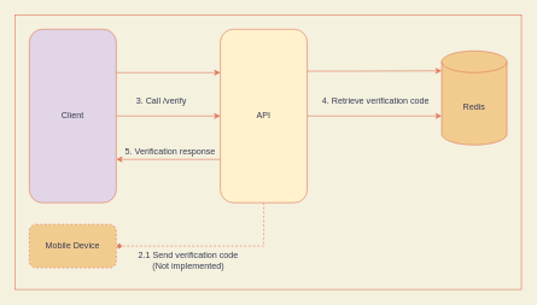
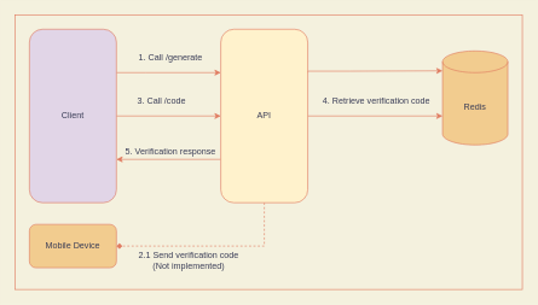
+ <mxCell id="11" value="1. Call /generate" style="text;html=1;strokeColor=none;fillColor=none;align=center;verticalAlign=middle;whiteSpace=wrap;rounded=0;fontColor=#393C56;" vertex="1" parent="1"><mxGeometry x="180" y="70" width="110" height="20" as="geometry" /></mxCell>
- <mxCell id="15" value="3. Call /verify" style="text;html=1;strokeColor=none;fillColor=none;align=center;verticalAlign=middle;whiteSpace=wrap;rounded=0;fontColor=#393C56;" vertex="1" parent="1"><mxGeometry x="180" y="130" width="85" height="20" as="geometry" /></mxCell>
+ <mxCell id="15" value="3. Call /code" style="text;html=1;strokeColor=none;fillColor=none;align=center;verticalAlign=middle;whiteSpace=wrap;rounded=0;fontColor=#393C56;" vertex="1" parent="1"><mxGeometry x="180" y="130" width="85" height="20" as="geometry" /></mxCell>
- <mxCell id="13" value="Mobile Device" style="rounded=1;whiteSpace=wrap;html=1;fillColor=#F2CC8F;strokeColor=#E07A5F;fontColor=#393C56;dashed=1;" vertex="1" parent="1"><mxGeometry x="40" y="310" width="120" height="60" as="geometry" /></mxCell>
+ <mxCell id="13" value="Mobile Device" style="rounded=1;whiteSpace=wrap;html=1;fillColor=#F2CC8F;strokeColor=#E07A5F;fontColor=#393C56;" vertex="1" parent="1"><mxGeometry x="40" y="310" width="120" height="60" as="geometry" /></mxCell>
